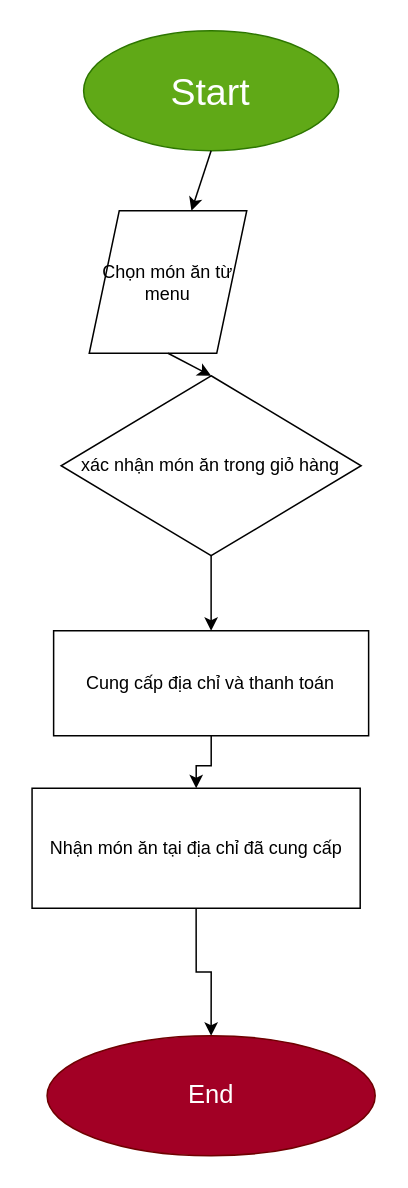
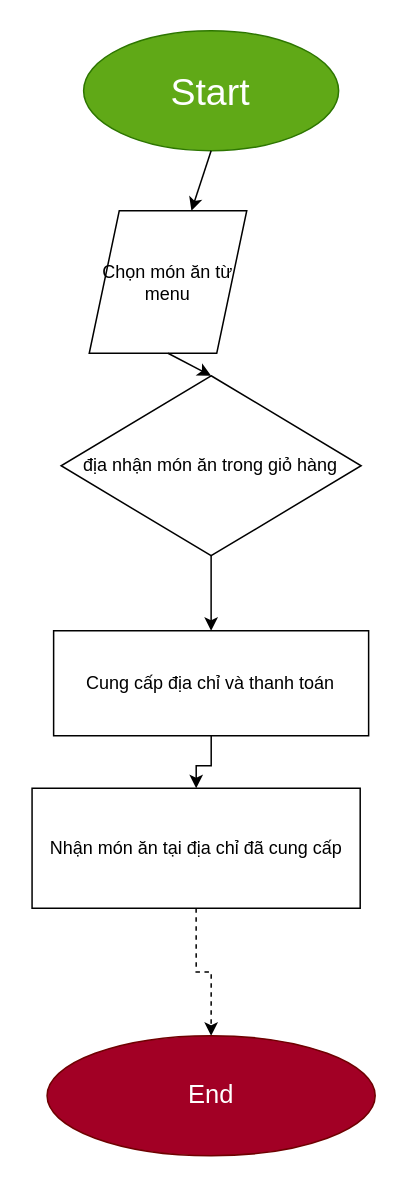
- <mxCell id="6" value="xác nhận món ăn trong giỏ hàng" style="rhombus;whiteSpace=wrap;html=1;" vertex="1" parent="1"><mxGeometry x="40.25" y="250" width="200" height="120" as="geometry" /></mxCell>
+ <mxCell id="6" value="địa nhận món ăn trong giỏ hàng" style="rhombus;whiteSpace=wrap;html=1;" vertex="1" parent="1"><mxGeometry x="40.25" y="250" width="200" height="120" as="geometry" /></mxCell>
- <mxCell id="10" style="edgeStyle=orthogonalEdgeStyle;rounded=0;orthogonalLoop=1;jettySize=auto;html=1;exitX=0.5;exitY=1;exitDx=0;exitDy=0;entryX=0.5;entryY=0;entryDx=0;entryDy=0;" edge="1" parent="1" source="11" target="12"><mxGeometry relative="1" as="geometry" /></mxCell>
+ <mxCell id="10" style="edgeStyle=orthogonalEdgeStyle;rounded=0;orthogonalLoop=1;jettySize=auto;html=1;exitX=0.5;exitY=1;exitDx=0;exitDy=0;entryX=0.5;entryY=0;entryDx=0;entryDy=0;dashed=1;" edge="1" parent="1" source="11" target="12"><mxGeometry relative="1" as="geometry" /></mxCell>
